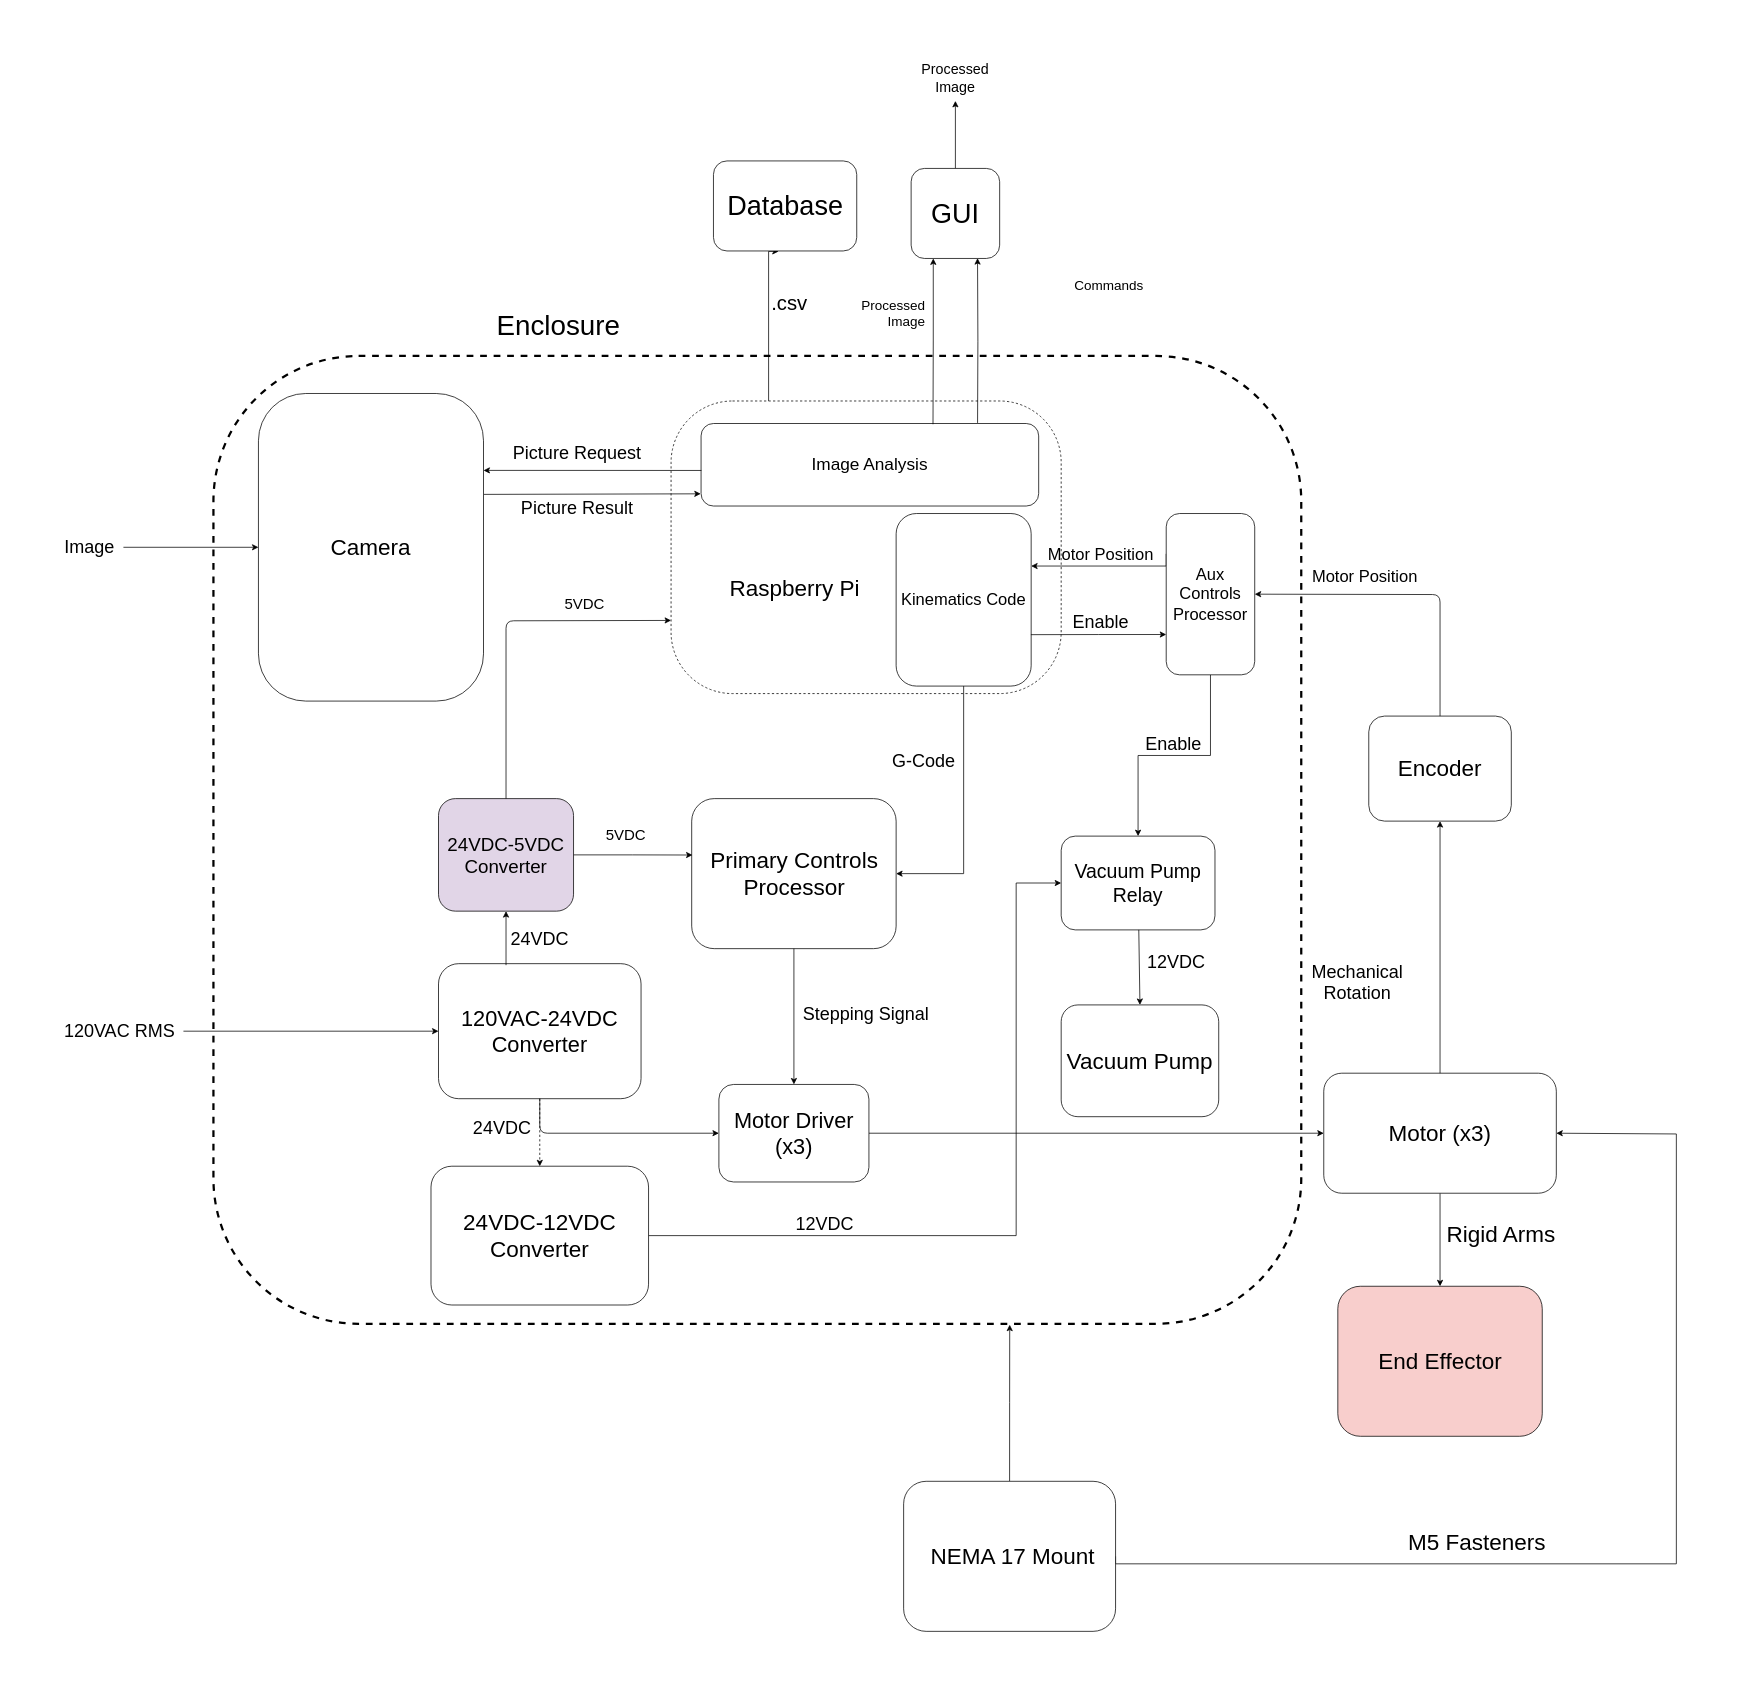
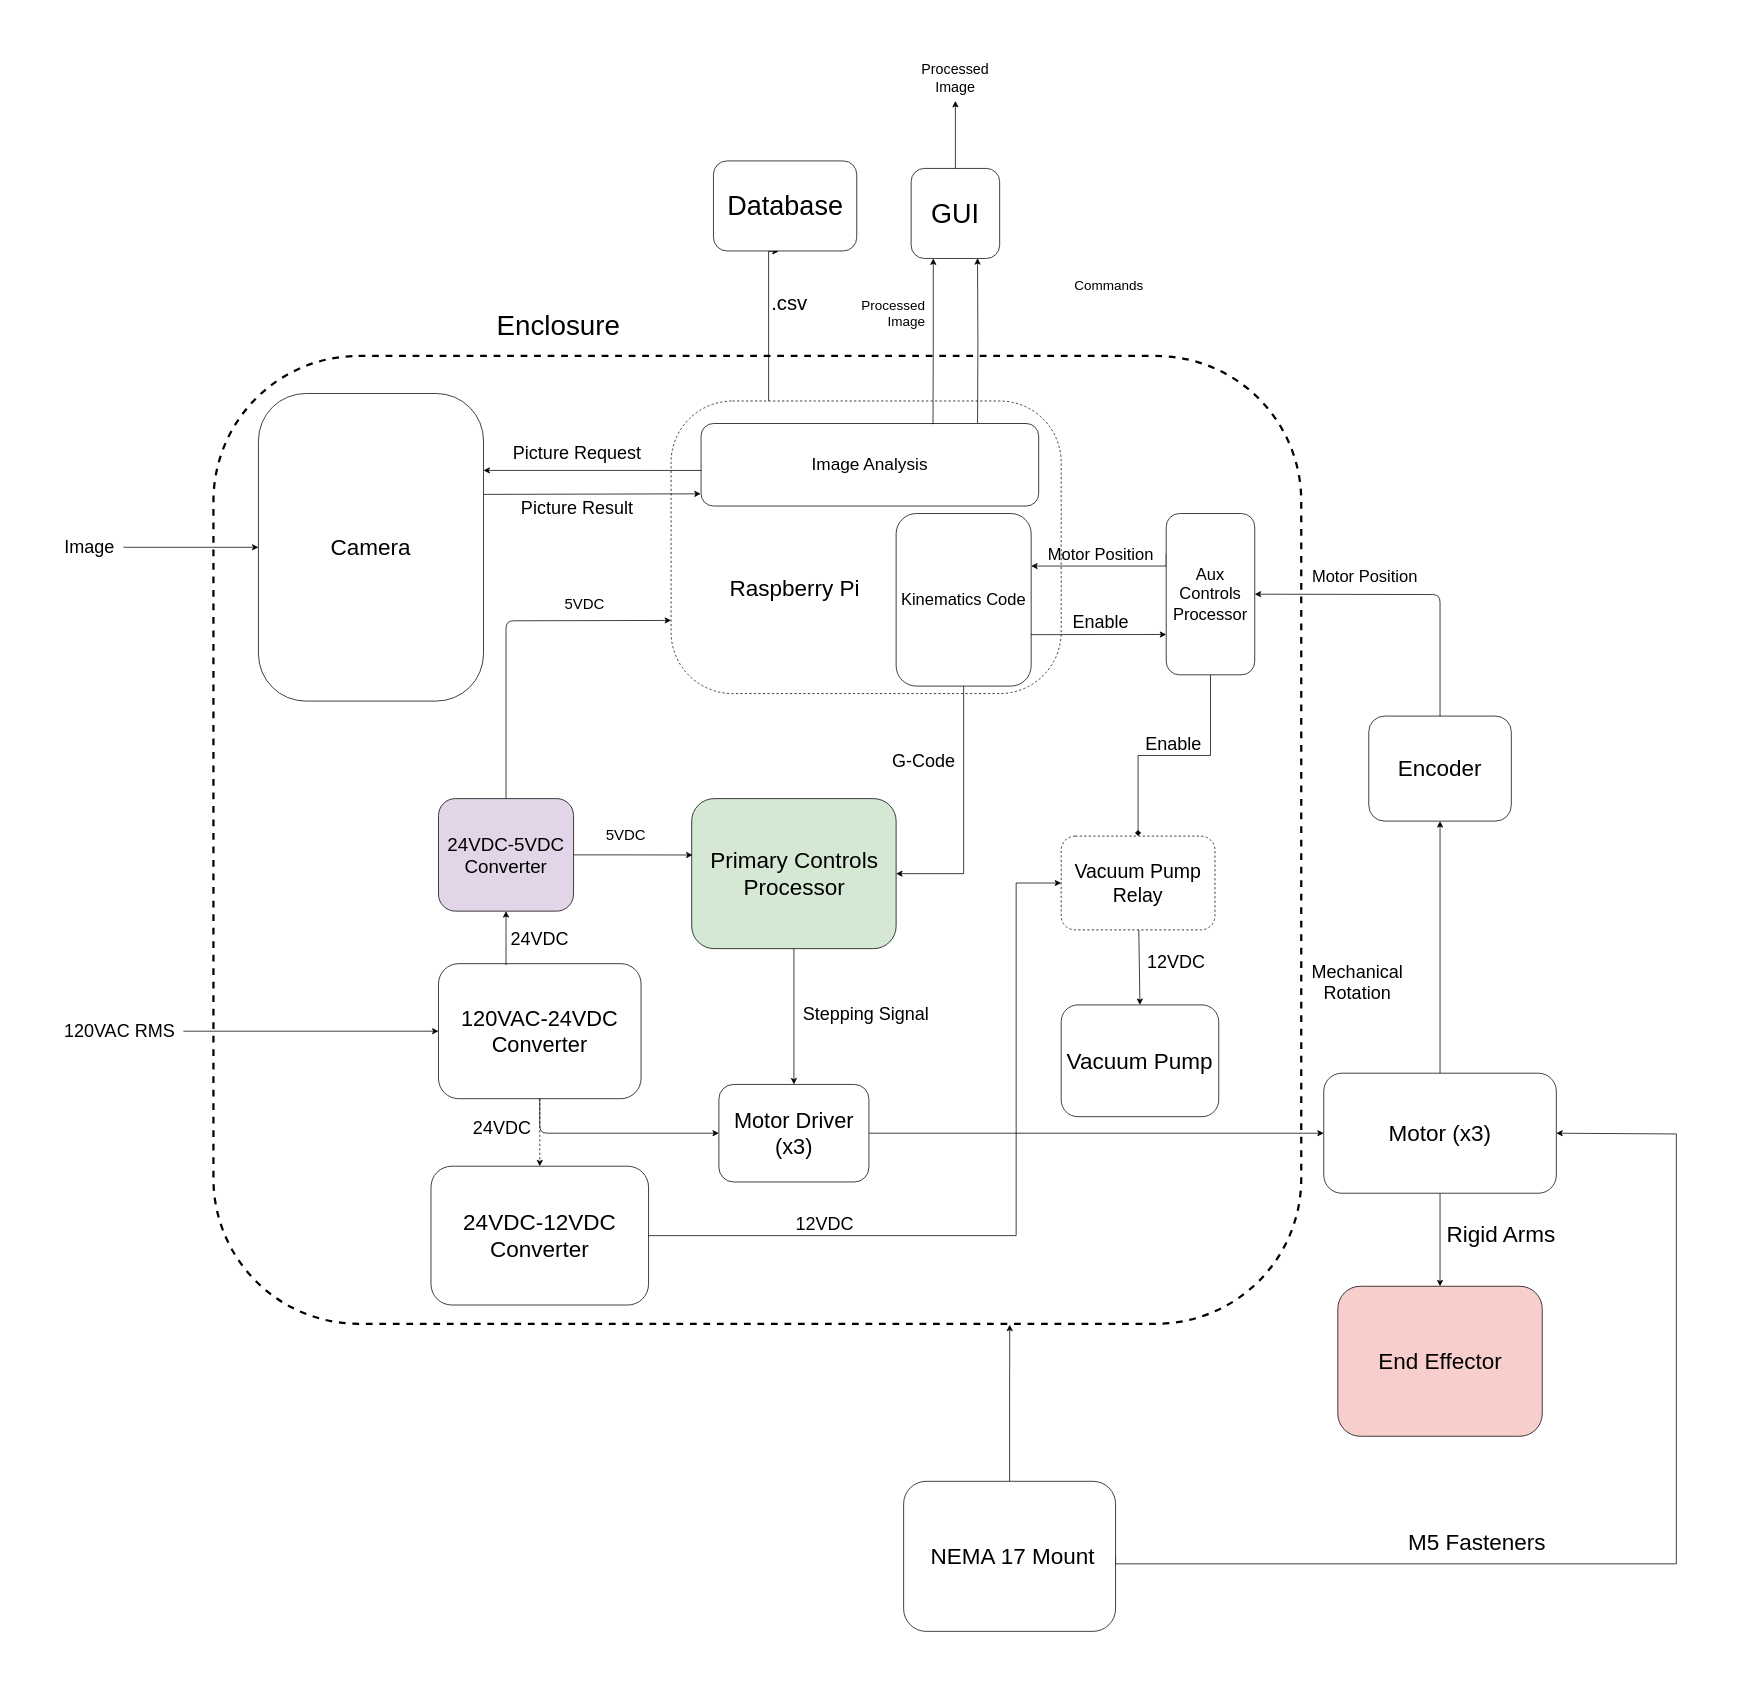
- <mxCell id="69" style="edgeStyle=orthogonalEdgeStyle;rounded=0;orthogonalLoop=1;jettySize=auto;html=1;exitX=0.5;exitY=1;exitDx=0;exitDy=0;entryX=0.5;entryY=0;entryDx=0;entryDy=0;startArrow=none;startFill=0;endArrow=classic;endFill=1;" parent="1" source="70" target="22" edge="1"><mxGeometry relative="1" as="geometry" /></mxCell>
+ <mxCell id="69" style="edgeStyle=orthogonalEdgeStyle;rounded=0;orthogonalLoop=1;jettySize=auto;html=1;exitX=0.5;exitY=1;exitDx=0;exitDy=0;entryX=0.5;entryY=0;entryDx=0;entryDy=0;startArrow=none;startFill=0;endArrow=diamond;endFill=1;" parent="1" source="70" target="22" edge="1"><mxGeometry relative="1" as="geometry" /></mxCell>
- <mxCell id="9" value="&lt;span style=&quot;font-size: 30px&quot;&gt;Primary Controls Processor&lt;/span&gt;" style="rounded=1;whiteSpace=wrap;html=1;" parent="1" vertex="1"><mxGeometry x="921.5" y="1064" width="272.5" height="200" as="geometry" /></mxCell>
+ <mxCell id="9" value="&lt;span style=&quot;font-size: 30px&quot;&gt;Primary Controls Processor&lt;/span&gt;" style="rounded=1;whiteSpace=wrap;html=1;fillColor=#d5e8d4;" parent="1" vertex="1"><mxGeometry x="921.5" y="1064" width="272.5" height="200" as="geometry" /></mxCell>
- <mxCell id="22" value="&lt;font style=&quot;font-size: 26px&quot;&gt;Vacuum Pump Relay&lt;/font&gt;" style="rounded=1;whiteSpace=wrap;html=1;" parent="1" vertex="1"><mxGeometry x="1414" y="1114" width="205" height="125" as="geometry" /></mxCell>
+ <mxCell id="22" value="&lt;font style=&quot;font-size: 26px&quot;&gt;Vacuum Pump Relay&lt;/font&gt;" style="rounded=1;whiteSpace=wrap;html=1;dashed=1;" parent="1" vertex="1"><mxGeometry x="1414" y="1114" width="205" height="125" as="geometry" /></mxCell>
